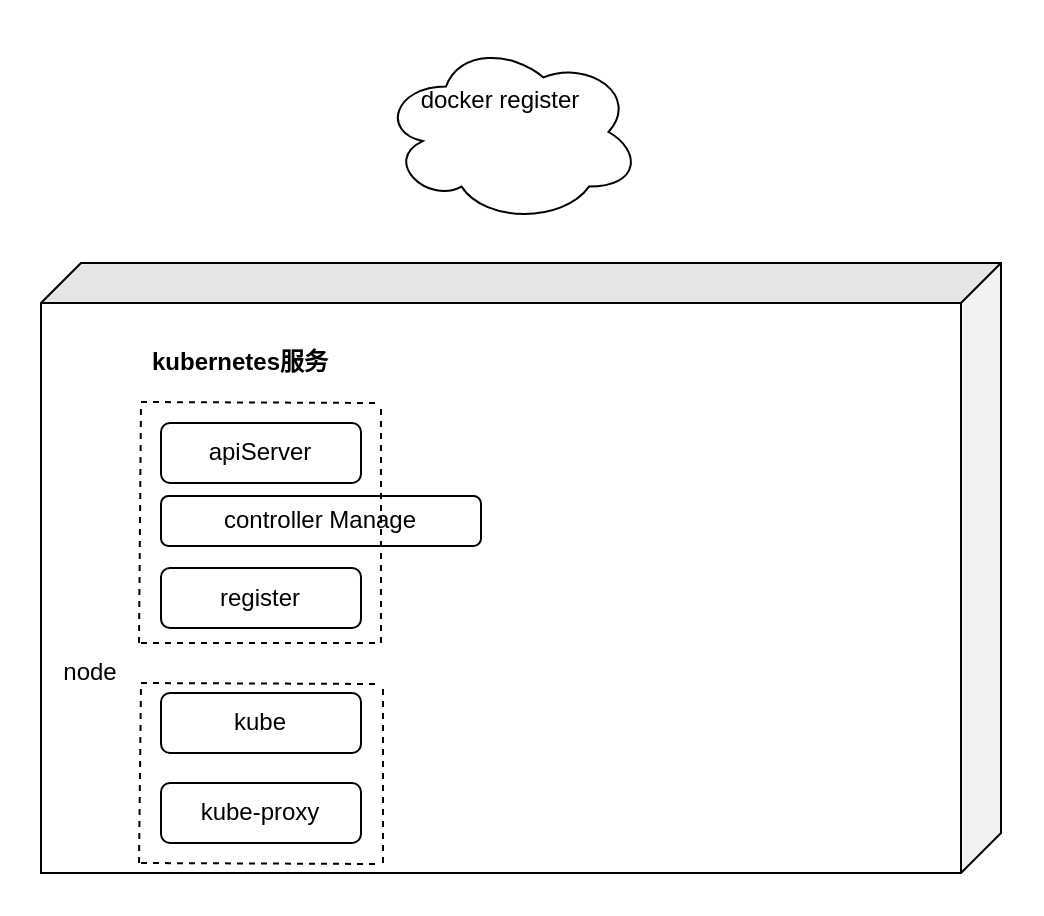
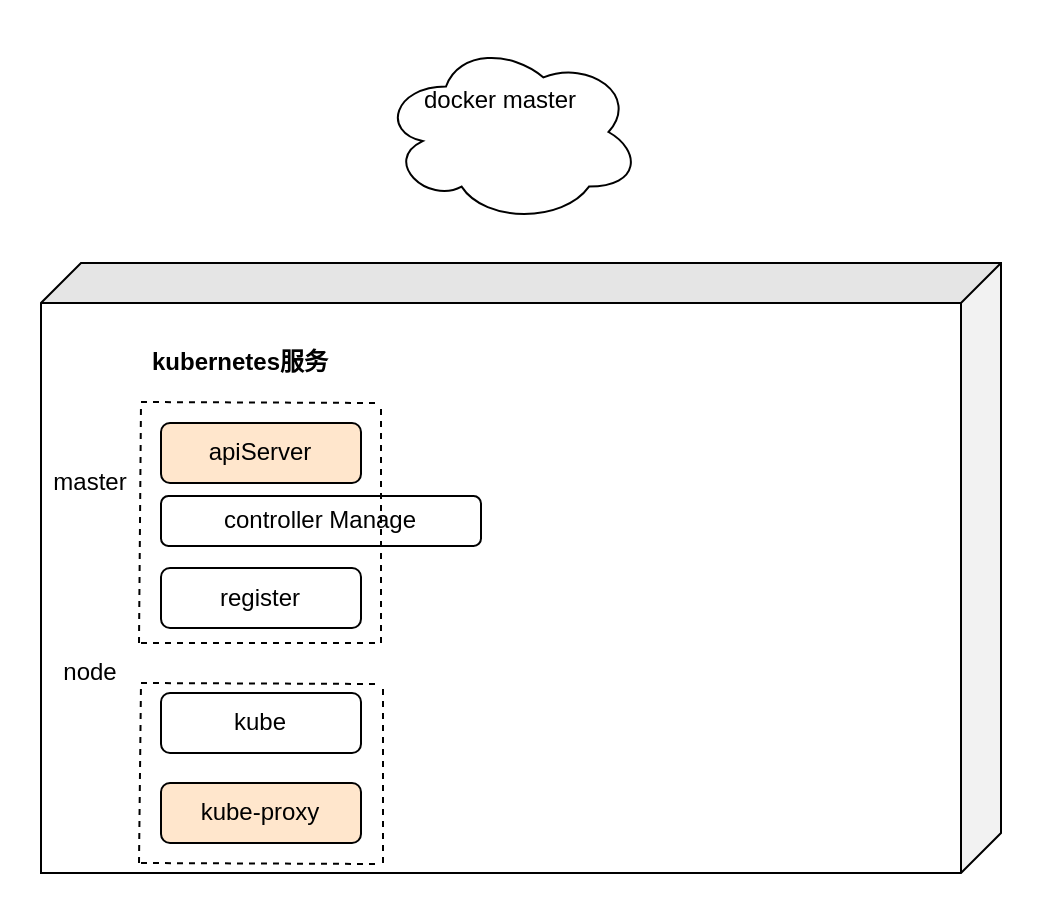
- <mxCell id="21" value="docker register" style="text;html=1;strokeColor=none;fillColor=none;align=center;verticalAlign=middle;whiteSpace=wrap;rounded=0;" vertex="1" parent="1"><mxGeometry x="185" y="40" width="130" height="20" as="geometry" /></mxCell>
+ <mxCell id="21" value="docker master" style="text;html=1;strokeColor=none;fillColor=none;align=center;verticalAlign=middle;whiteSpace=wrap;rounded=0;" vertex="1" parent="1"><mxGeometry x="185" y="40" width="130" height="20" as="geometry" /></mxCell>
- <mxCell id="5" value="apiServer" style="rounded=1;whiteSpace=wrap;html=1;" vertex="1" parent="1"><mxGeometry x="80" y="211" width="100" height="30" as="geometry" /></mxCell>
+ <mxCell id="5" value="apiServer" style="rounded=1;whiteSpace=wrap;html=1;fillColor=#ffe6cc;" vertex="1" parent="1"><mxGeometry x="80" y="211" width="100" height="30" as="geometry" /></mxCell>
+ <mxCell id="4" value="master" style="text;html=1;strokeColor=none;fillColor=none;align=center;verticalAlign=middle;whiteSpace=wrap;rounded=0;" vertex="1" parent="1"><mxGeometry x="20" y="221" width="50" height="40" as="geometry" /></mxCell>
- <mxCell id="14" value="kube-proxy" style="rounded=1;whiteSpace=wrap;html=1;" vertex="1" parent="1"><mxGeometry x="80" y="391" width="100" height="30" as="geometry" /></mxCell>
+ <mxCell id="14" value="kube-proxy" style="rounded=1;whiteSpace=wrap;html=1;fillColor=#ffe6cc;" vertex="1" parent="1"><mxGeometry x="80" y="391" width="100" height="30" as="geometry" /></mxCell>
